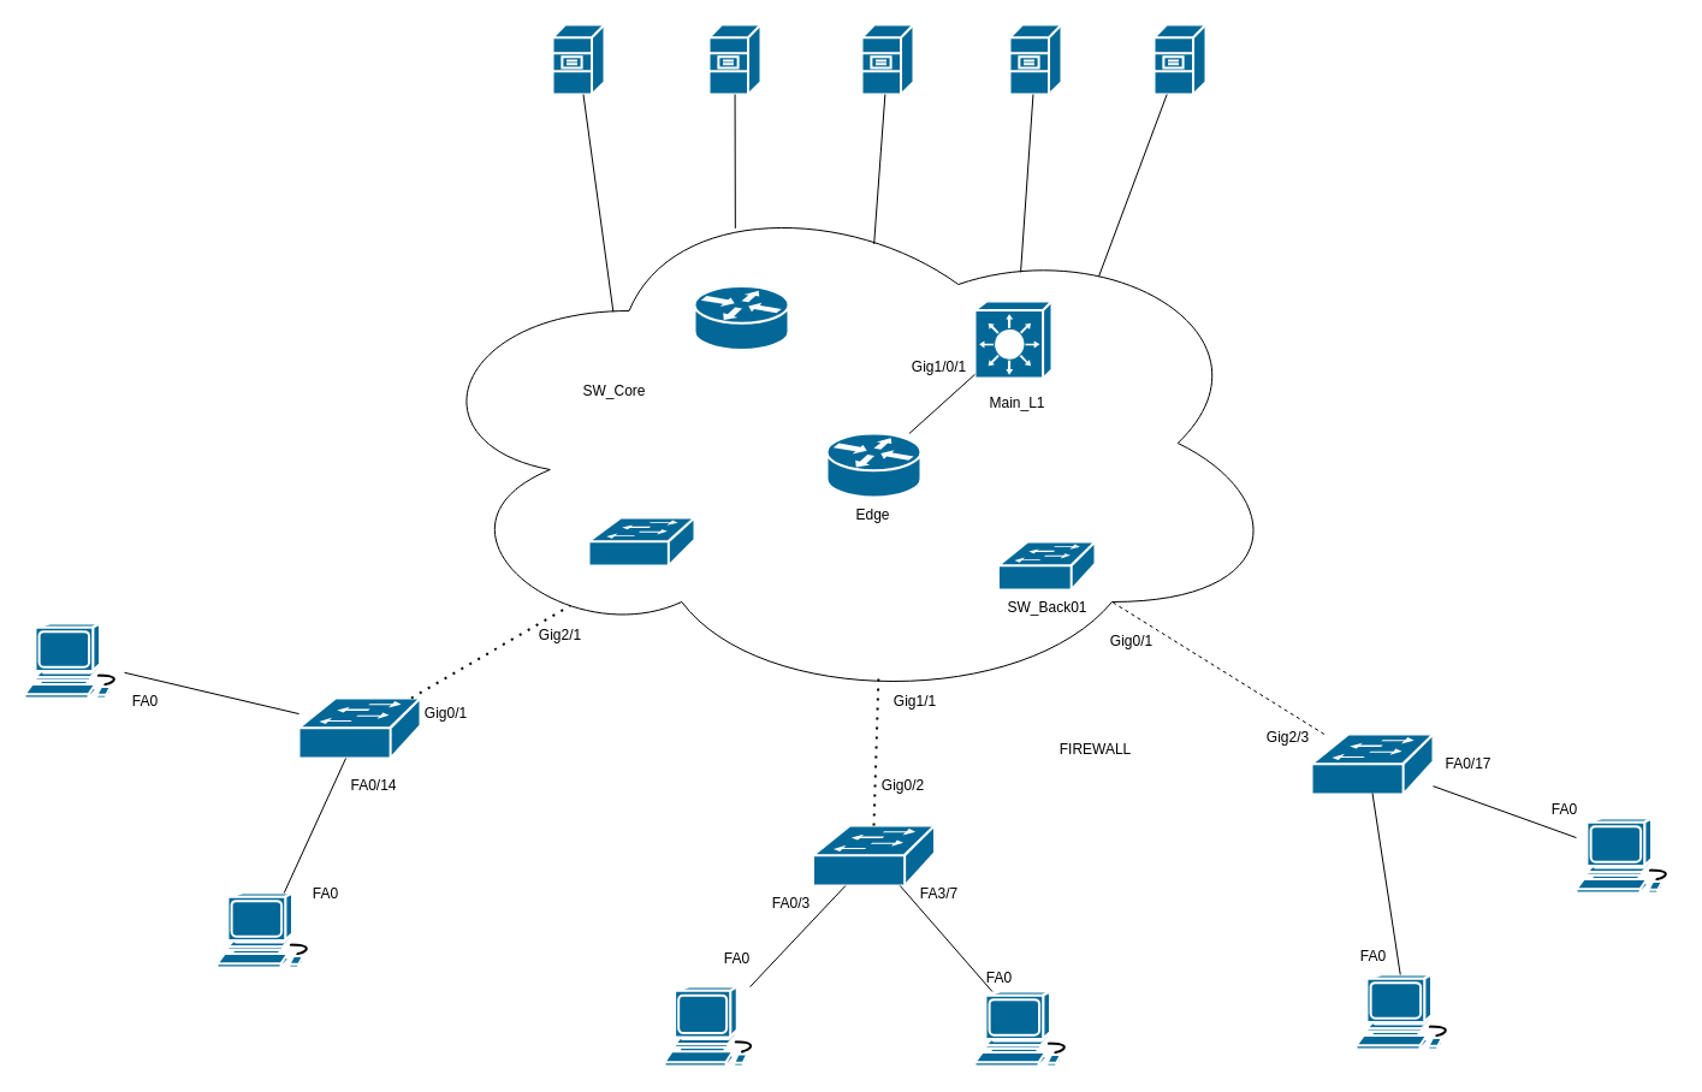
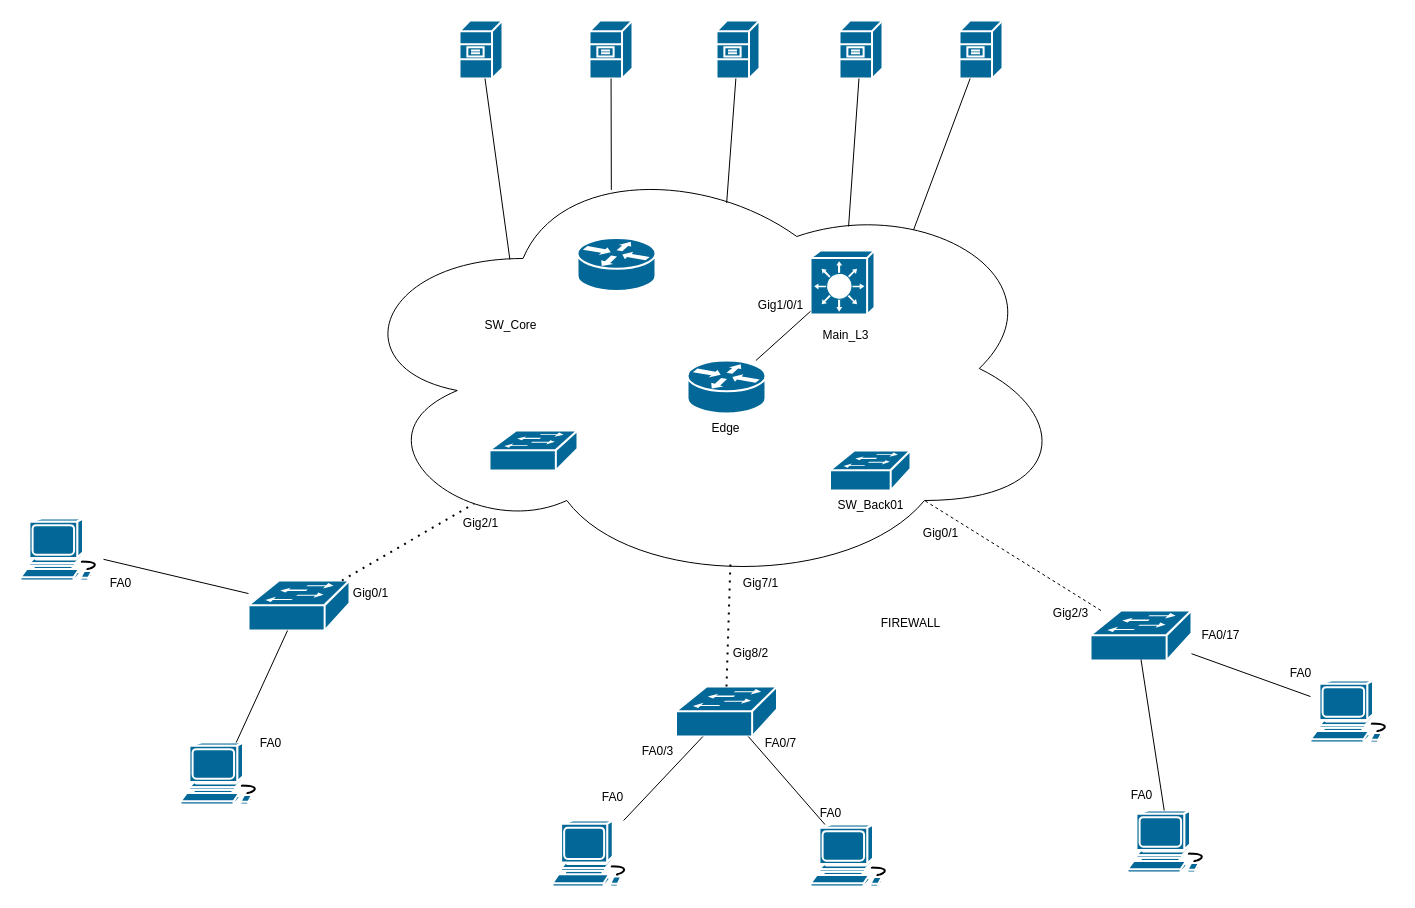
- <mxCell id="54" value="Main_L1" style="text;html=1;align=center;verticalAlign=middle;resizable=0;points=[];autosize=1;strokeColor=none;fillColor=none;" vertex="1" parent="1"><mxGeometry x="810" y="320" width="70" height="30" as="geometry" /></mxCell>
+ <mxCell id="54" value="Main_L3" style="text;html=1;align=center;verticalAlign=middle;resizable=0;points=[];autosize=1;strokeColor=none;fillColor=none;" vertex="1" parent="1"><mxGeometry x="810" y="320" width="70" height="30" as="geometry" /></mxCell>
- <mxCell id="38" value="Gig2/1" style="text;html=1;align=center;verticalAlign=middle;resizable=0;points=[];autosize=1;strokeColor=none;fillColor=none;" vertex="1" parent="1"><mxGeometry x="435" y="513" width="60" height="30" as="geometry" /></mxCell>
+ <mxCell id="38" value="Gig2/1" style="text;html=1;align=center;verticalAlign=middle;resizable=0;points=[];autosize=1;strokeColor=none;fillColor=none;" vertex="1" parent="1"><mxGeometry x="450" y="508" width="60" height="30" as="geometry" /></mxCell>
- <mxCell id="36" value="Gig1/1" style="text;html=1;align=center;verticalAlign=middle;resizable=0;points=[];autosize=1;strokeColor=none;fillColor=none;" vertex="1" parent="1"><mxGeometry x="730" y="568" width="60" height="30" as="geometry" /></mxCell>
+ <mxCell id="36" value="Gig7/1" style="text;html=1;align=center;verticalAlign=middle;resizable=0;points=[];autosize=1;strokeColor=none;fillColor=none;" vertex="1" parent="1"><mxGeometry x="730" y="568" width="60" height="30" as="geometry" /></mxCell>
- <mxCell id="45" value="FA0/14" style="text;html=1;align=center;verticalAlign=middle;resizable=0;points=[];autosize=1;strokeColor=none;fillColor=none;" vertex="1" parent="1"><mxGeometry x="280" y="638" width="60" height="30" as="geometry" /></mxCell>
- <mxCell id="35" value="Gig0/2" style="text;html=1;align=center;verticalAlign=middle;resizable=0;points=[];autosize=1;strokeColor=none;fillColor=none;" vertex="1" parent="1"><mxGeometry x="720" y="638" width="60" height="30" as="geometry" /></mxCell>
+ <mxCell id="35" value="Gig8/2" style="text;html=1;align=center;verticalAlign=middle;resizable=0;points=[];autosize=1;strokeColor=none;fillColor=none;" vertex="1" parent="1"><mxGeometry x="720" y="638" width="60" height="30" as="geometry" /></mxCell>
- <mxCell id="34" value="FA3/7" style="text;html=1;align=center;verticalAlign=middle;resizable=0;points=[];autosize=1;strokeColor=none;fillColor=none;" vertex="1" parent="1"><mxGeometry x="755" y="728" width="50" height="30" as="geometry" /></mxCell>
+ <mxCell id="34" value="FA0/7" style="text;html=1;align=center;verticalAlign=middle;resizable=0;points=[];autosize=1;strokeColor=none;fillColor=none;" vertex="1" parent="1"><mxGeometry x="755" y="728" width="50" height="30" as="geometry" /></mxCell>
